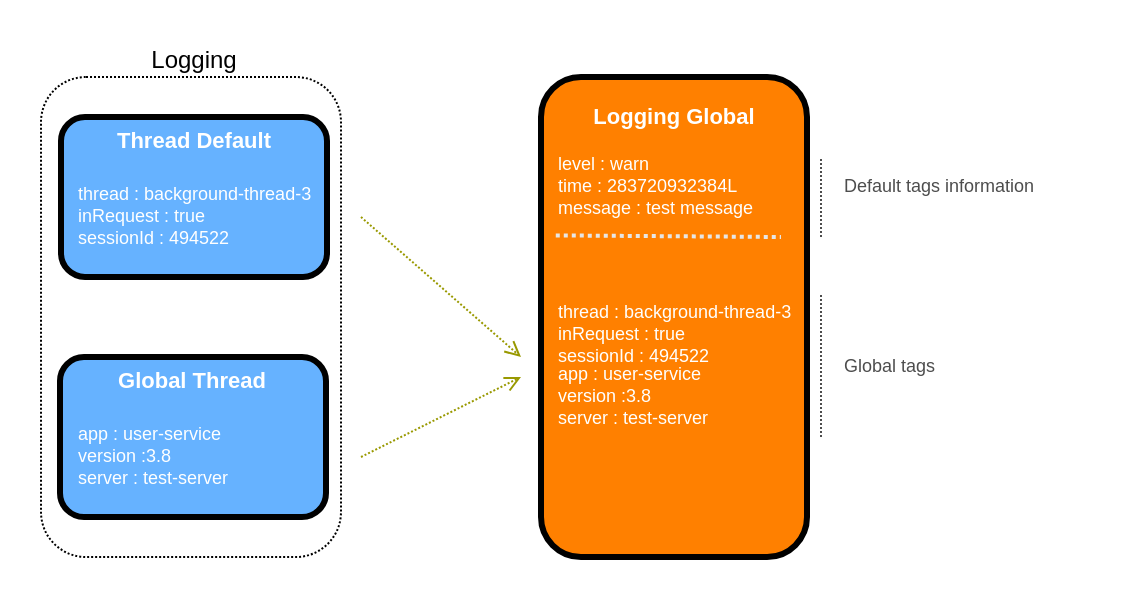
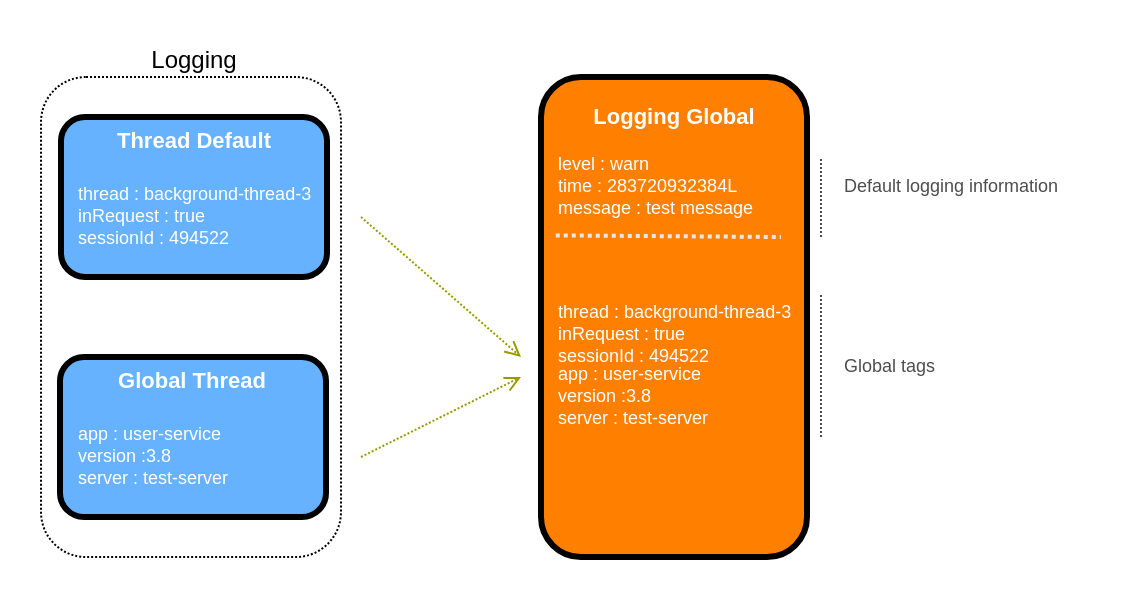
- <mxCell id="18" value="Default tags information" style="text;html=1;strokeColor=none;fillColor=none;align=left;verticalAlign=middle;whiteSpace=wrap;rounded=0;fontSize=9;fontColor=#4D4D4D;" vertex="1" parent="1"><mxGeometry x="420" y="68" width="126.5" height="50" as="geometry" /></mxCell>
+ <mxCell id="18" value="Default logging information" style="text;html=1;strokeColor=none;fillColor=none;align=left;verticalAlign=middle;whiteSpace=wrap;rounded=0;fontSize=9;fontColor=#4D4D4D;" vertex="1" parent="1"><mxGeometry x="420" y="68" width="126.5" height="50" as="geometry" /></mxCell>
